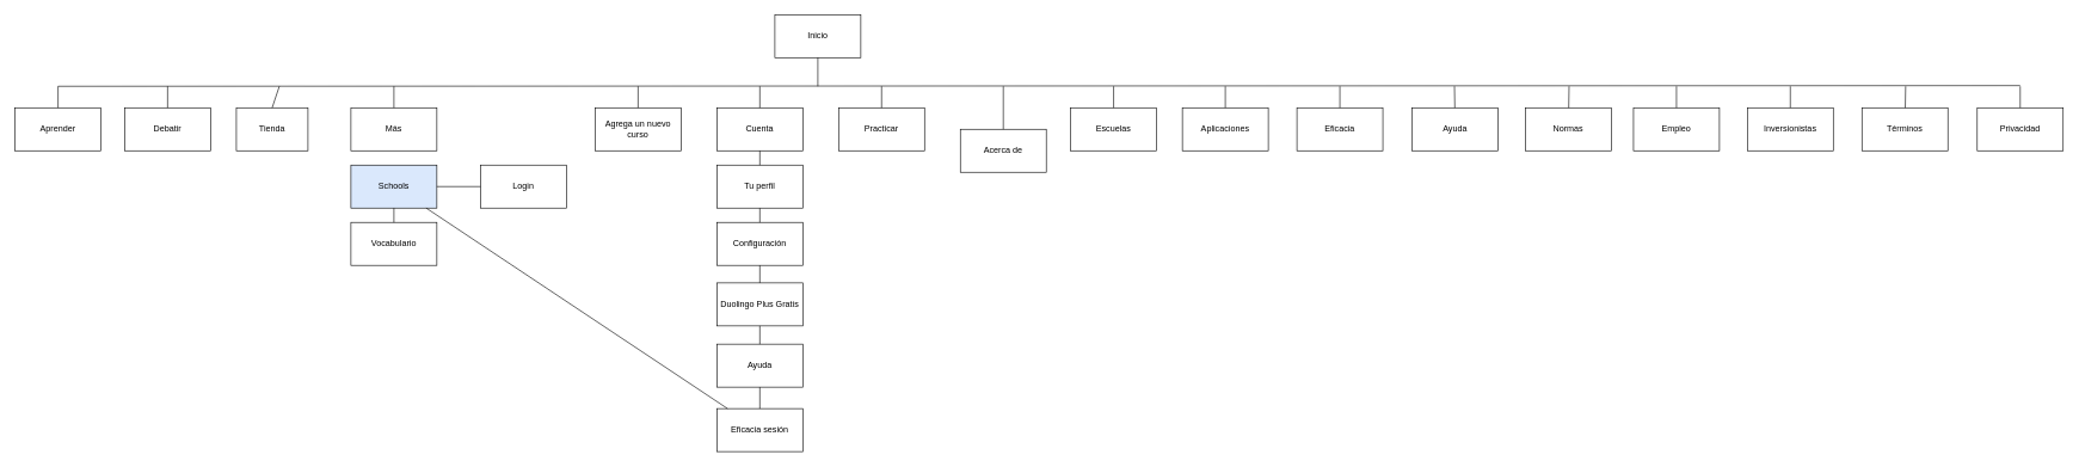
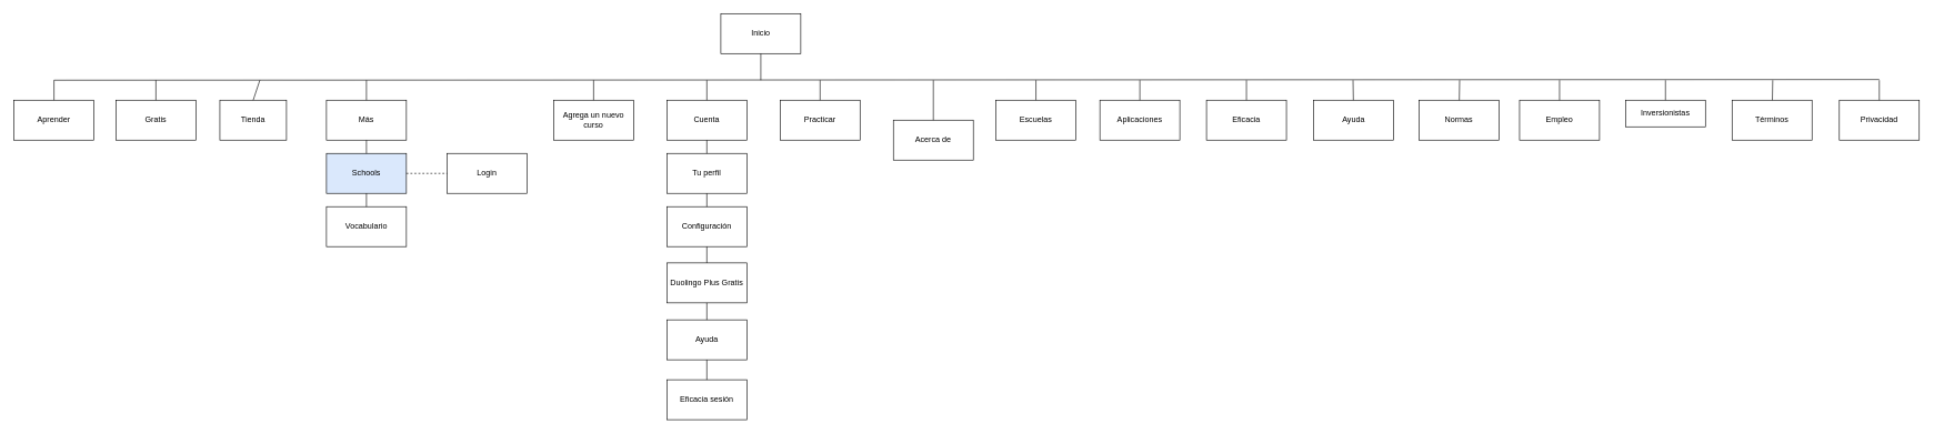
- <mxCell id="4" value="Debatir" style="rounded=0;whiteSpace=wrap;html=1;" vertex="1" parent="1"><mxGeometry x="173" y="150" width="120" height="60" as="geometry" /></mxCell>
+ <mxCell id="4" value="Gratis" style="rounded=0;whiteSpace=wrap;html=1;" vertex="1" parent="1"><mxGeometry x="173" y="150" width="120" height="60" as="geometry" /></mxCell>
- <mxCell id="22" value="Inversionistas" style="rounded=0;whiteSpace=wrap;html=1;" vertex="1" parent="1"><mxGeometry x="2439" y="150" width="120" height="60" as="geometry" /></mxCell>
+ <mxCell id="22" value="Inversionistas" style="rounded=0;whiteSpace=wrap;html=1;" vertex="1" parent="1"><mxGeometry x="2439" y="150" width="120" height="40" as="geometry" /></mxCell>
- <mxCell id="37" value="" style="endArrow=none;html=1;rounded=0;entryX=0;entryY=0.5;entryDx=0;entryDy=0;exitX=1;exitY=0.5;exitDx=0;exitDy=0;" edge="1" parent="1" source="13" target="26"><mxGeometry width="50" height="50" relative="1" as="geometry"><mxPoint x="540" y="400" as="sourcePoint" /><mxPoint x="590" y="350" as="targetPoint" /></mxGeometry></mxCell>
+ <mxCell id="37" value="" style="endArrow=none;html=1;rounded=0;entryX=0;entryY=0.5;entryDx=0;entryDy=0;exitX=1;exitY=0.5;exitDx=0;exitDy=0;dashed=1;" edge="1" parent="1" source="13" target="26"><mxGeometry width="50" height="50" relative="1" as="geometry"><mxPoint x="540" y="400" as="sourcePoint" /><mxPoint x="590" y="350" as="targetPoint" /></mxGeometry></mxCell>
- <mxCell id="35" value="" style="endArrow=none;html=1;rounded=0;" edge="1" parent="1" source="13" target="12"><mxGeometry width="50" height="50" relative="1" as="geometry"><mxPoint x="530" y="280" as="sourcePoint" /><mxPoint x="580" y="230" as="targetPoint" /></mxGeometry></mxCell>
+ <mxCell id="35" value="" style="endArrow=none;html=1;rounded=0;entryX=0.5;entryY=1;entryDx=0;entryDy=0;" edge="1" parent="1" source="13" target="6"><mxGeometry width="50" height="50" relative="1" as="geometry"><mxPoint x="530" y="280" as="sourcePoint" /><mxPoint x="580" y="230" as="targetPoint" /></mxGeometry></mxCell>
